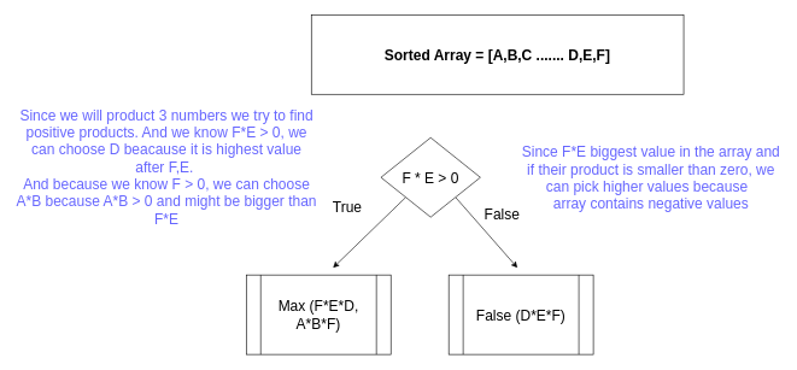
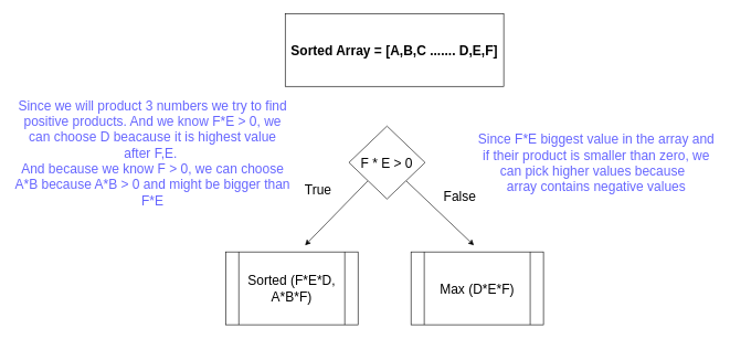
- <mxCell id="2" value="&lt;b&gt;&lt;font style=&quot;font-size: 20px;&quot;&gt;Sorted Array = [A,B,C ....... D,E,F]&lt;/font&gt;&lt;/b&gt;" style="rounded=0;whiteSpace=wrap;html=1;" vertex="1" parent="1"><mxGeometry x="430" y="20" width="515" height="110" as="geometry" /></mxCell>
+ <mxCell id="2" value="&lt;b&gt;&lt;font style=&quot;font-size: 20px;&quot;&gt;Sorted Array = [A,B,C ....... D,E,F]&lt;/font&gt;&lt;/b&gt;" style="rounded=0;whiteSpace=wrap;html=1;" vertex="1" parent="1"><mxGeometry x="430" y="20" width="330" height="110" as="geometry" /></mxCell>
- <mxCell id="5" value="F * E &amp;gt; 0" style="rhombus;whiteSpace=wrap;html=1;fontSize=20;" vertex="1" parent="1"><mxGeometry x="526.25" y="190" width="137.5" height="110" as="geometry" /></mxCell>
+ <mxCell id="5" value="F * E &amp;gt; 0" style="rhombus;whiteSpace=wrap;html=1;fontSize=20;" vertex="1" parent="1"><mxGeometry x="526.25" y="190" width="115" height="110" as="geometry" /></mxCell>
- <mxCell id="8" value="Max (F*E*D,&lt;br&gt;A*B*F)" style="shape=process;whiteSpace=wrap;html=1;backgroundOutline=1;fontSize=20;" vertex="1" parent="1"><mxGeometry x="340" y="380" width="200" height="110" as="geometry" /></mxCell>
+ <mxCell id="8" value="Sorted (F*E*D,&lt;br&gt;A*B*F)" style="shape=process;whiteSpace=wrap;html=1;backgroundOutline=1;fontSize=20;" vertex="1" parent="1"><mxGeometry x="340" y="380" width="200" height="110" as="geometry" /></mxCell>
- <mxCell id="9" value="False (D*E*F)" style="shape=process;whiteSpace=wrap;html=1;backgroundOutline=1;fontSize=20;" vertex="1" parent="1"><mxGeometry x="620" y="380" width="200" height="110" as="geometry" /></mxCell>
+ <mxCell id="9" value="Max (D*E*F)" style="shape=process;whiteSpace=wrap;html=1;backgroundOutline=1;fontSize=20;" vertex="1" parent="1"><mxGeometry x="620" y="380" width="200" height="110" as="geometry" /></mxCell>
